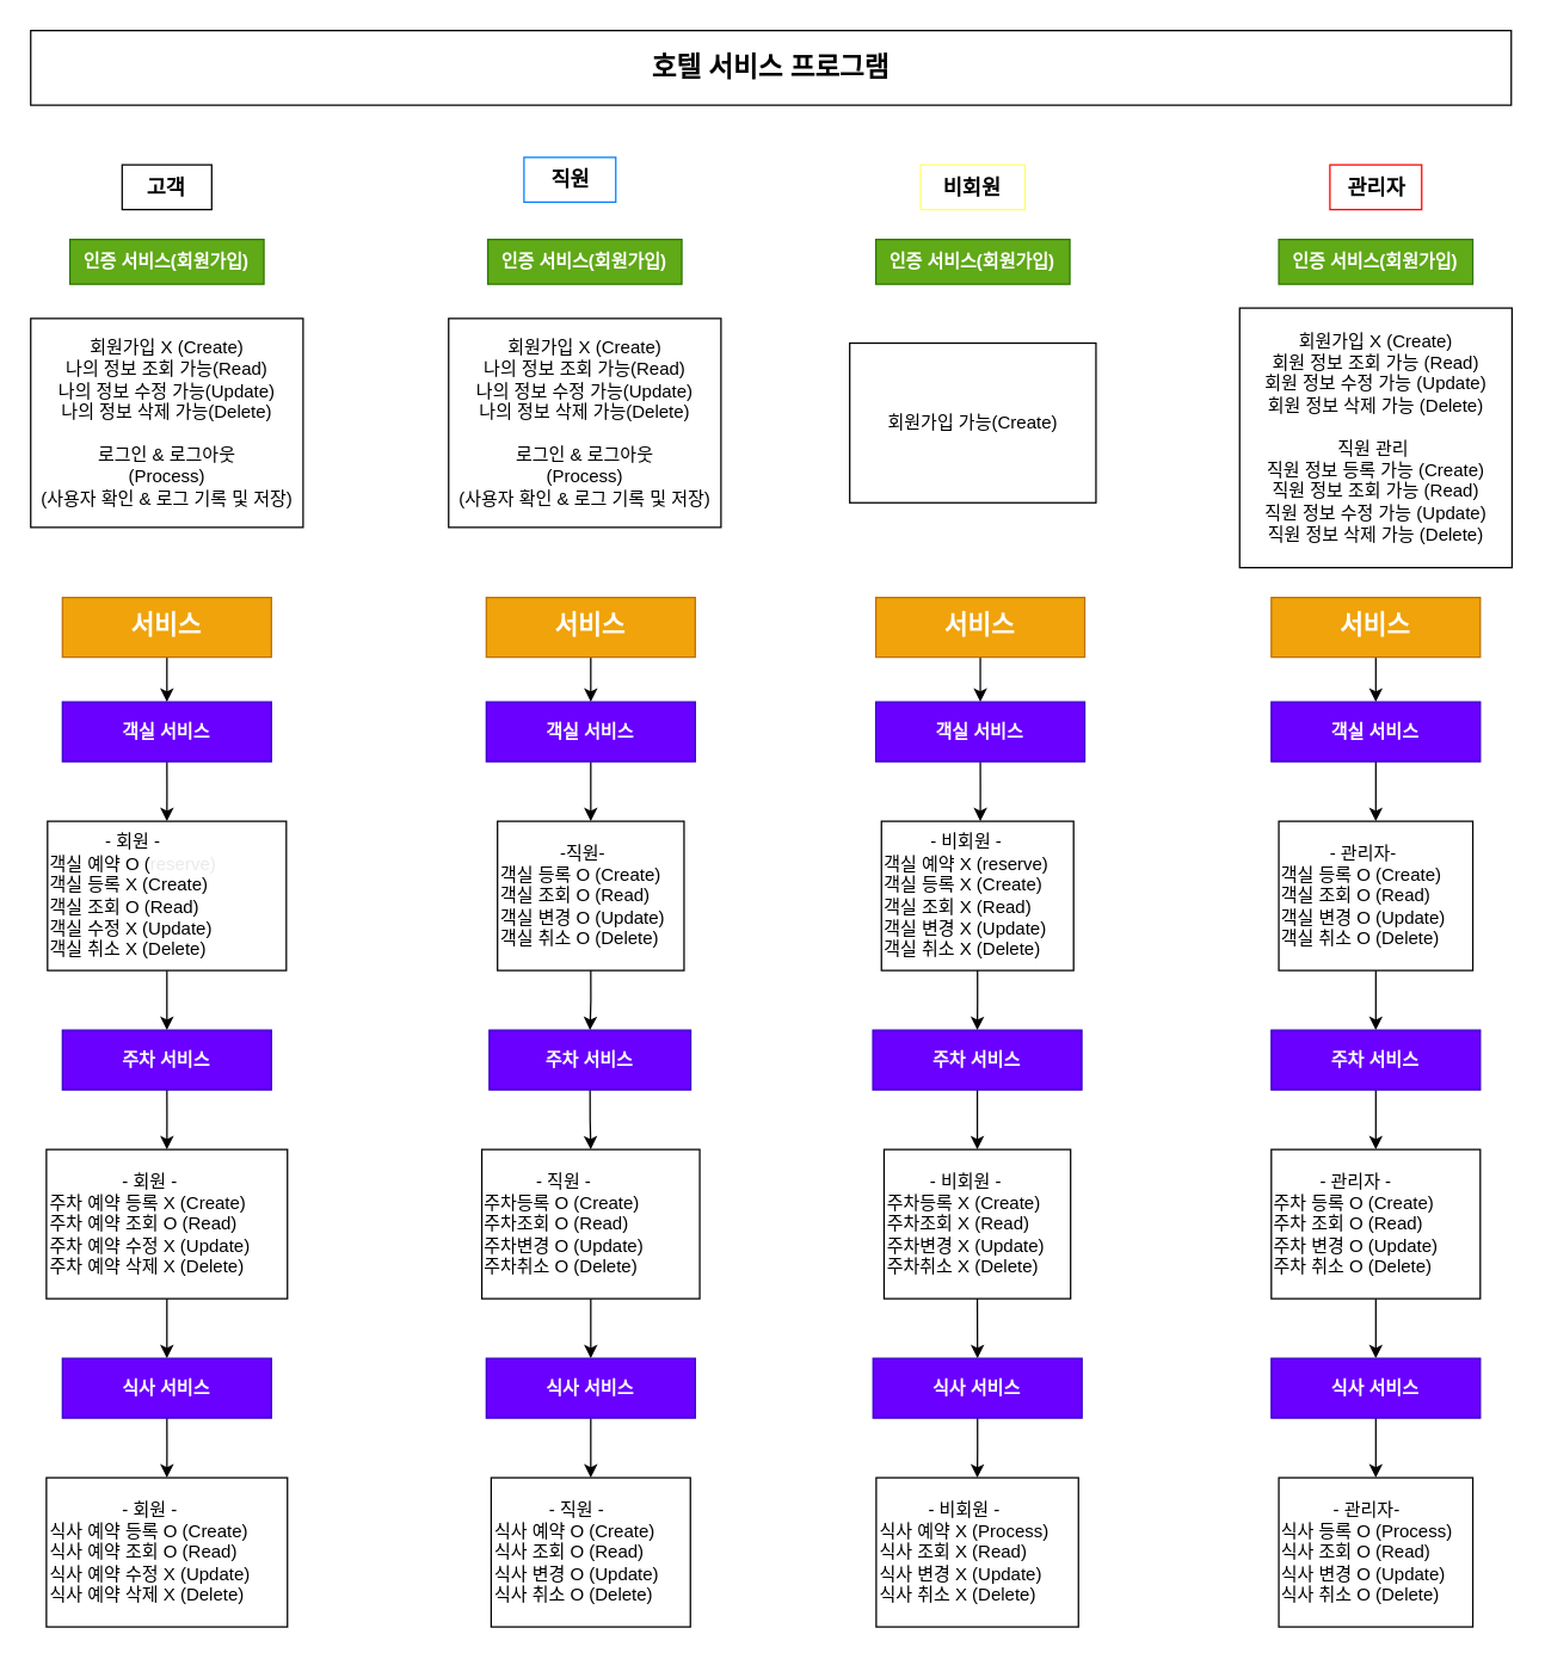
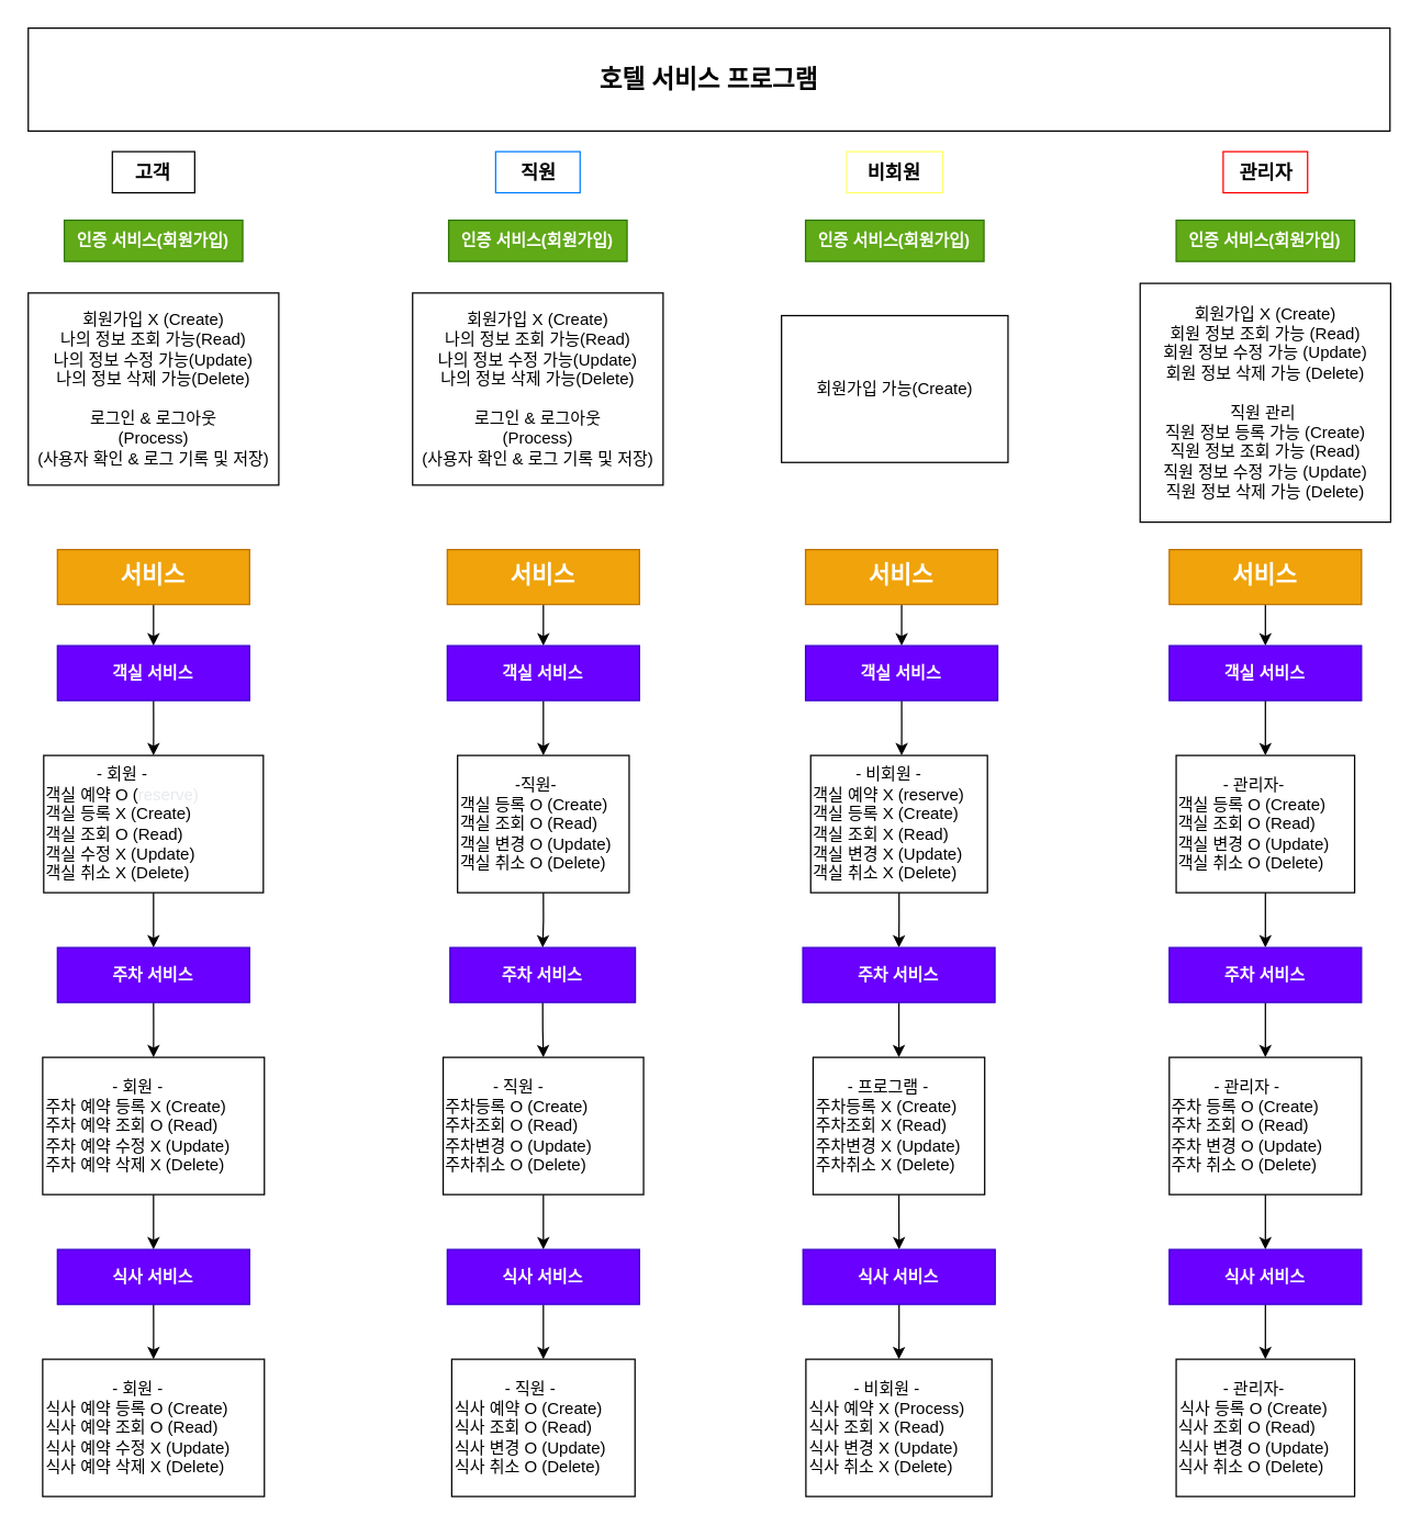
- <mxCell id="2" value="호텔 서비스 프로그램" style="rounded=0;whiteSpace=wrap;html=1;fontSize=18;fontStyle=1" parent="1" vertex="1"><mxGeometry x="20" y="20" width="992" height="50" as="geometry" /></mxCell>
+ <mxCell id="2" value="호텔 서비스 프로그램" style="rounded=0;whiteSpace=wrap;html=1;fontSize=18;fontStyle=1" parent="1" vertex="1"><mxGeometry x="20" y="20" width="992" height="75" as="geometry" /></mxCell>
- <mxCell id="4" value="직원" style="text;html=1;align=center;verticalAlign=middle;whiteSpace=wrap;rounded=0;strokeColor=#007FFF;fontStyle=1;fontSize=14;" parent="1" vertex="1"><mxGeometry x="350.5" y="105" width="61.5" height="30" as="geometry" /></mxCell>
+ <mxCell id="4" value="직원" style="text;html=1;align=center;verticalAlign=middle;whiteSpace=wrap;rounded=0;strokeColor=#007FFF;fontStyle=1;fontSize=14;" parent="1" vertex="1"><mxGeometry x="360.5" y="110" width="61.5" height="30" as="geometry" /></mxCell>
- <mxCell id="24" value="&lt;div style=&quot;text-align: center;&quot;&gt;&lt;span style=&quot;background-color: transparent; color: light-dark(rgb(0, 0, 0), rgb(255, 255, 255));&quot;&gt;- 비회원 -&lt;/span&gt;&lt;/div&gt;주차등록 X (Create)&lt;br&gt;주차조회 X (Read)&lt;br&gt;주차변경 X (Update)&lt;br&gt;주차취소 X (Delete)" style="text;html=1;align=left;verticalAlign=middle;whiteSpace=wrap;rounded=0;strokeColor=default;" parent="1" vertex="1"><mxGeometry x="591.75" y="770" width="125" height="100" as="geometry" /></mxCell>
+ <mxCell id="24" value="&lt;div style=&quot;text-align: center;&quot;&gt;&lt;span style=&quot;background-color: transparent; color: light-dark(rgb(0, 0, 0), rgb(255, 255, 255));&quot;&gt;- 프로그램 -&lt;/span&gt;&lt;/div&gt;주차등록 X (Create)&lt;br&gt;주차조회 X (Read)&lt;br&gt;주차변경 X (Update)&lt;br&gt;주차취소 X (Delete)" style="text;html=1;align=left;verticalAlign=middle;whiteSpace=wrap;rounded=0;strokeColor=default;" parent="1" vertex="1"><mxGeometry x="591.75" y="770" width="125" height="100" as="geometry" /></mxCell>
- <mxCell id="46" value="&lt;div style=&quot;text-align: center;&quot;&gt;&lt;span style=&quot;background-color: transparent; color: light-dark(rgb(0, 0, 0), rgb(255, 255, 255));&quot;&gt;- 관리자-&lt;/span&gt;&lt;/div&gt;&lt;div style=&quot;text-align: center;&quot;&gt;식사 등록 O&amp;nbsp;&lt;span style=&quot;background-color: transparent; color: light-dark(rgb(0, 0, 0), rgb(255, 255, 255)); text-align: left;&quot;&gt;(Process)&lt;/span&gt;&lt;/div&gt;식사 조회 O (Read)&lt;div&gt;식사 변경 O (Update)&lt;br&gt;식사 취소 O (Delete)&lt;/div&gt;" style="text;html=1;align=left;verticalAlign=middle;whiteSpace=wrap;rounded=0;strokeColor=default;" parent="1" vertex="1"><mxGeometry x="856.25" y="990" width="130" height="100" as="geometry" /></mxCell>
+ <mxCell id="46" value="&lt;div style=&quot;text-align: center;&quot;&gt;&lt;span style=&quot;background-color: transparent; color: light-dark(rgb(0, 0, 0), rgb(255, 255, 255));&quot;&gt;- 관리자-&lt;/span&gt;&lt;/div&gt;&lt;div style=&quot;text-align: center;&quot;&gt;식사 등록 O&amp;nbsp;&lt;span style=&quot;background-color: transparent; color: light-dark(rgb(0, 0, 0), rgb(255, 255, 255)); text-align: left;&quot;&gt;(Create)&lt;/span&gt;&lt;/div&gt;식사 조회 O (Read)&lt;div&gt;식사 변경 O (Update)&lt;br&gt;식사 취소 O (Delete)&lt;/div&gt;" style="text;html=1;align=left;verticalAlign=middle;whiteSpace=wrap;rounded=0;strokeColor=default;" parent="1" vertex="1"><mxGeometry x="856.25" y="990" width="130" height="100" as="geometry" /></mxCell>
